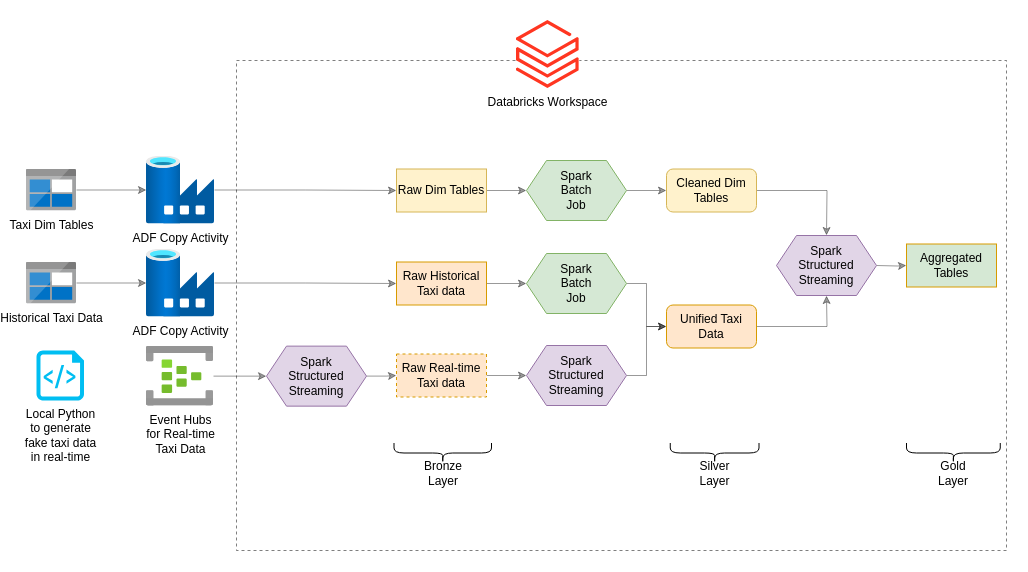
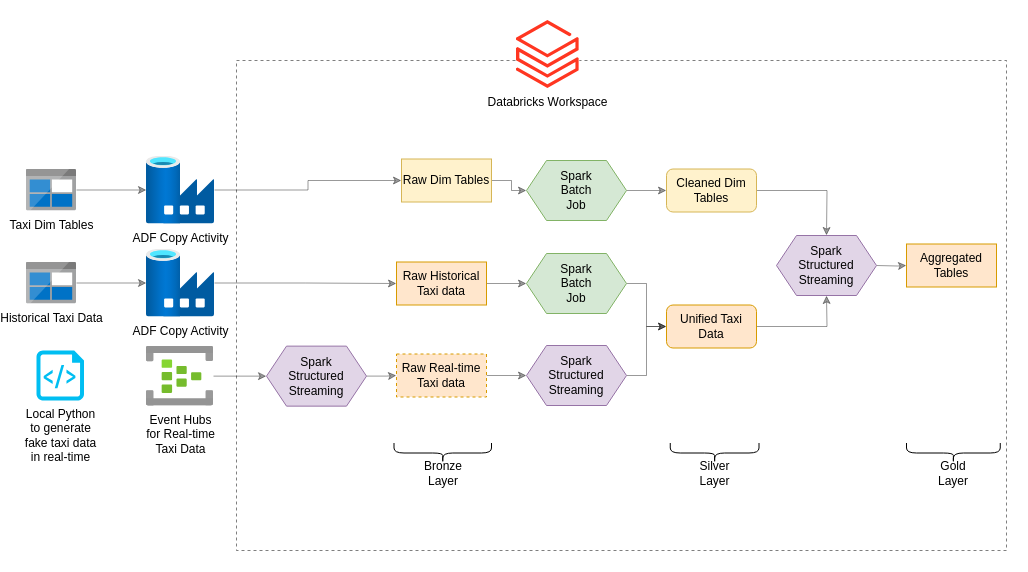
- <mxCell id="15" value="Raw Dim Tables" style="rounded=0;whiteSpace=wrap;html=1;fillColor=#fff2cc;strokeColor=#d6b656;" parent="1" vertex="1"><mxGeometry x="390" y="168.5" width="90" height="43" as="geometry" /></mxCell>
+ <mxCell id="15" value="Raw Dim Tables" style="rounded=0;whiteSpace=wrap;html=1;fillColor=#fff2cc;strokeColor=#d6b656;" parent="1" vertex="1"><mxGeometry x="395" y="158.5" width="90" height="43" as="geometry" /></mxCell>
- <mxCell id="34" value="Aggregated Tables" style="rounded=0;whiteSpace=wrap;html=1;fillColor=#d5e8d4;strokeColor=#d79b00;" parent="1" vertex="1"><mxGeometry x="900" y="243.5" width="90" height="43" as="geometry" /></mxCell>
+ <mxCell id="34" value="Aggregated Tables" style="rounded=0;whiteSpace=wrap;html=1;fillColor=#ffe6cc;strokeColor=#d79b00;" parent="1" vertex="1"><mxGeometry x="900" y="243.5" width="90" height="43" as="geometry" /></mxCell>
